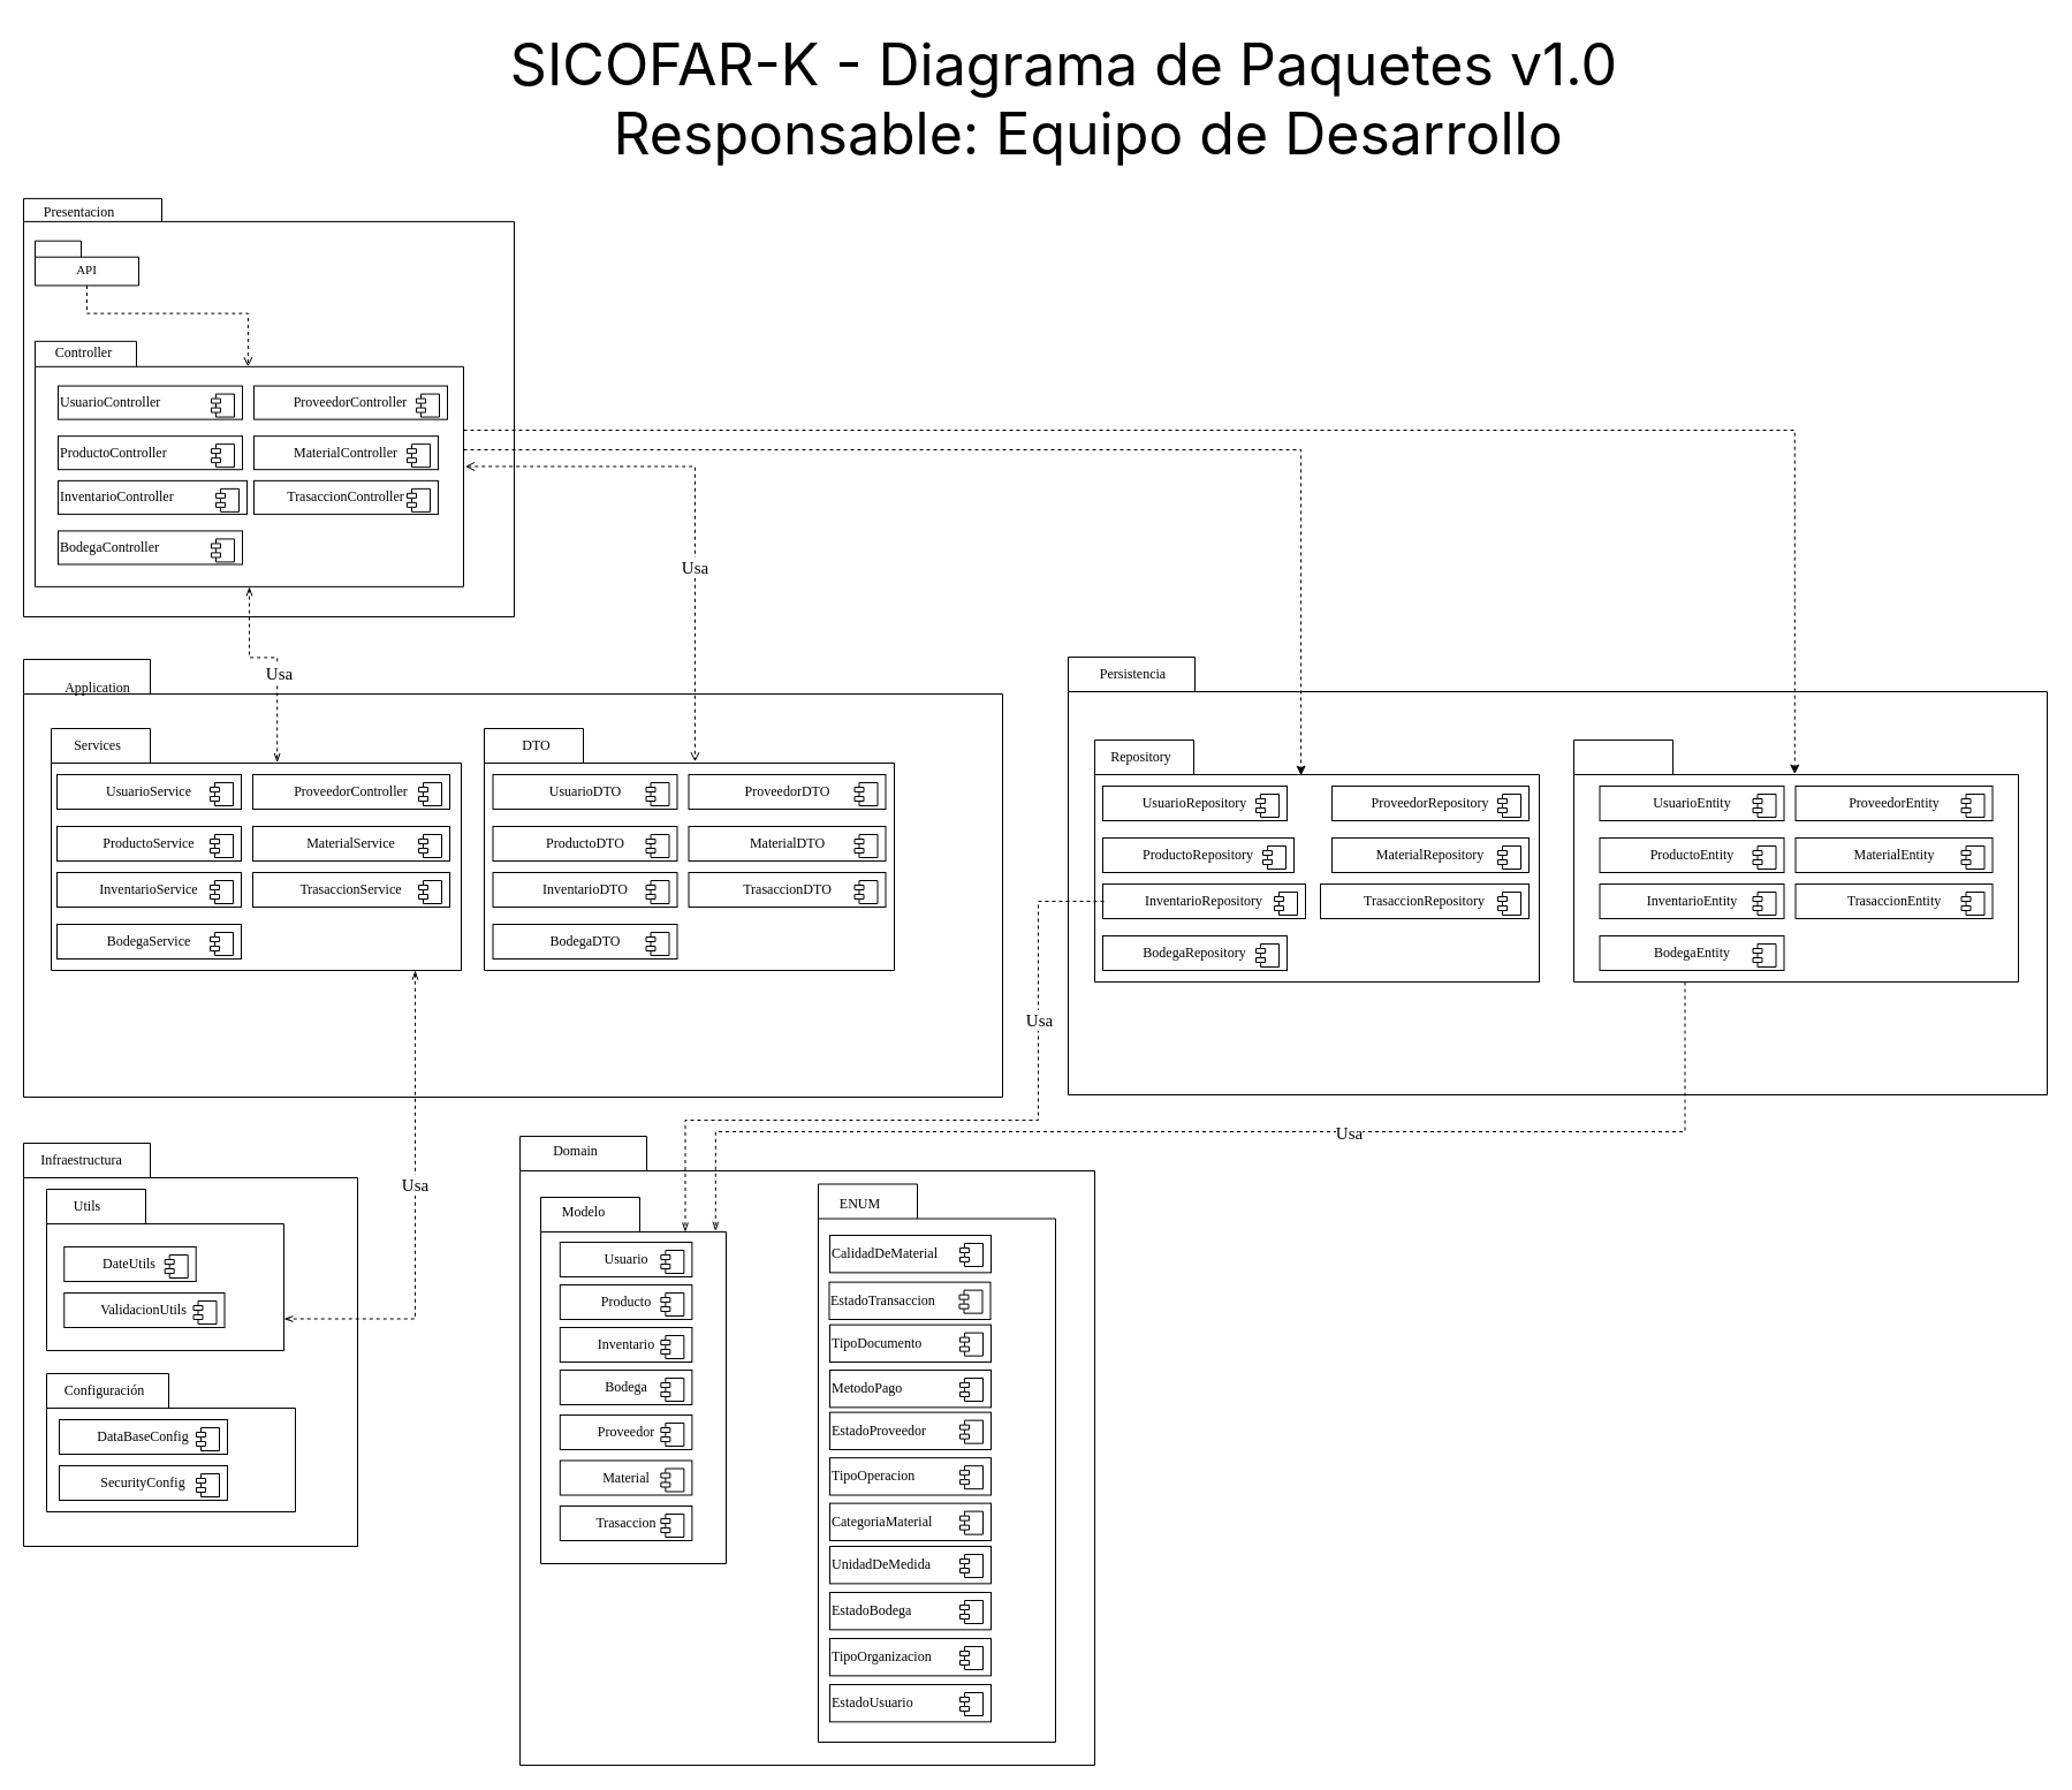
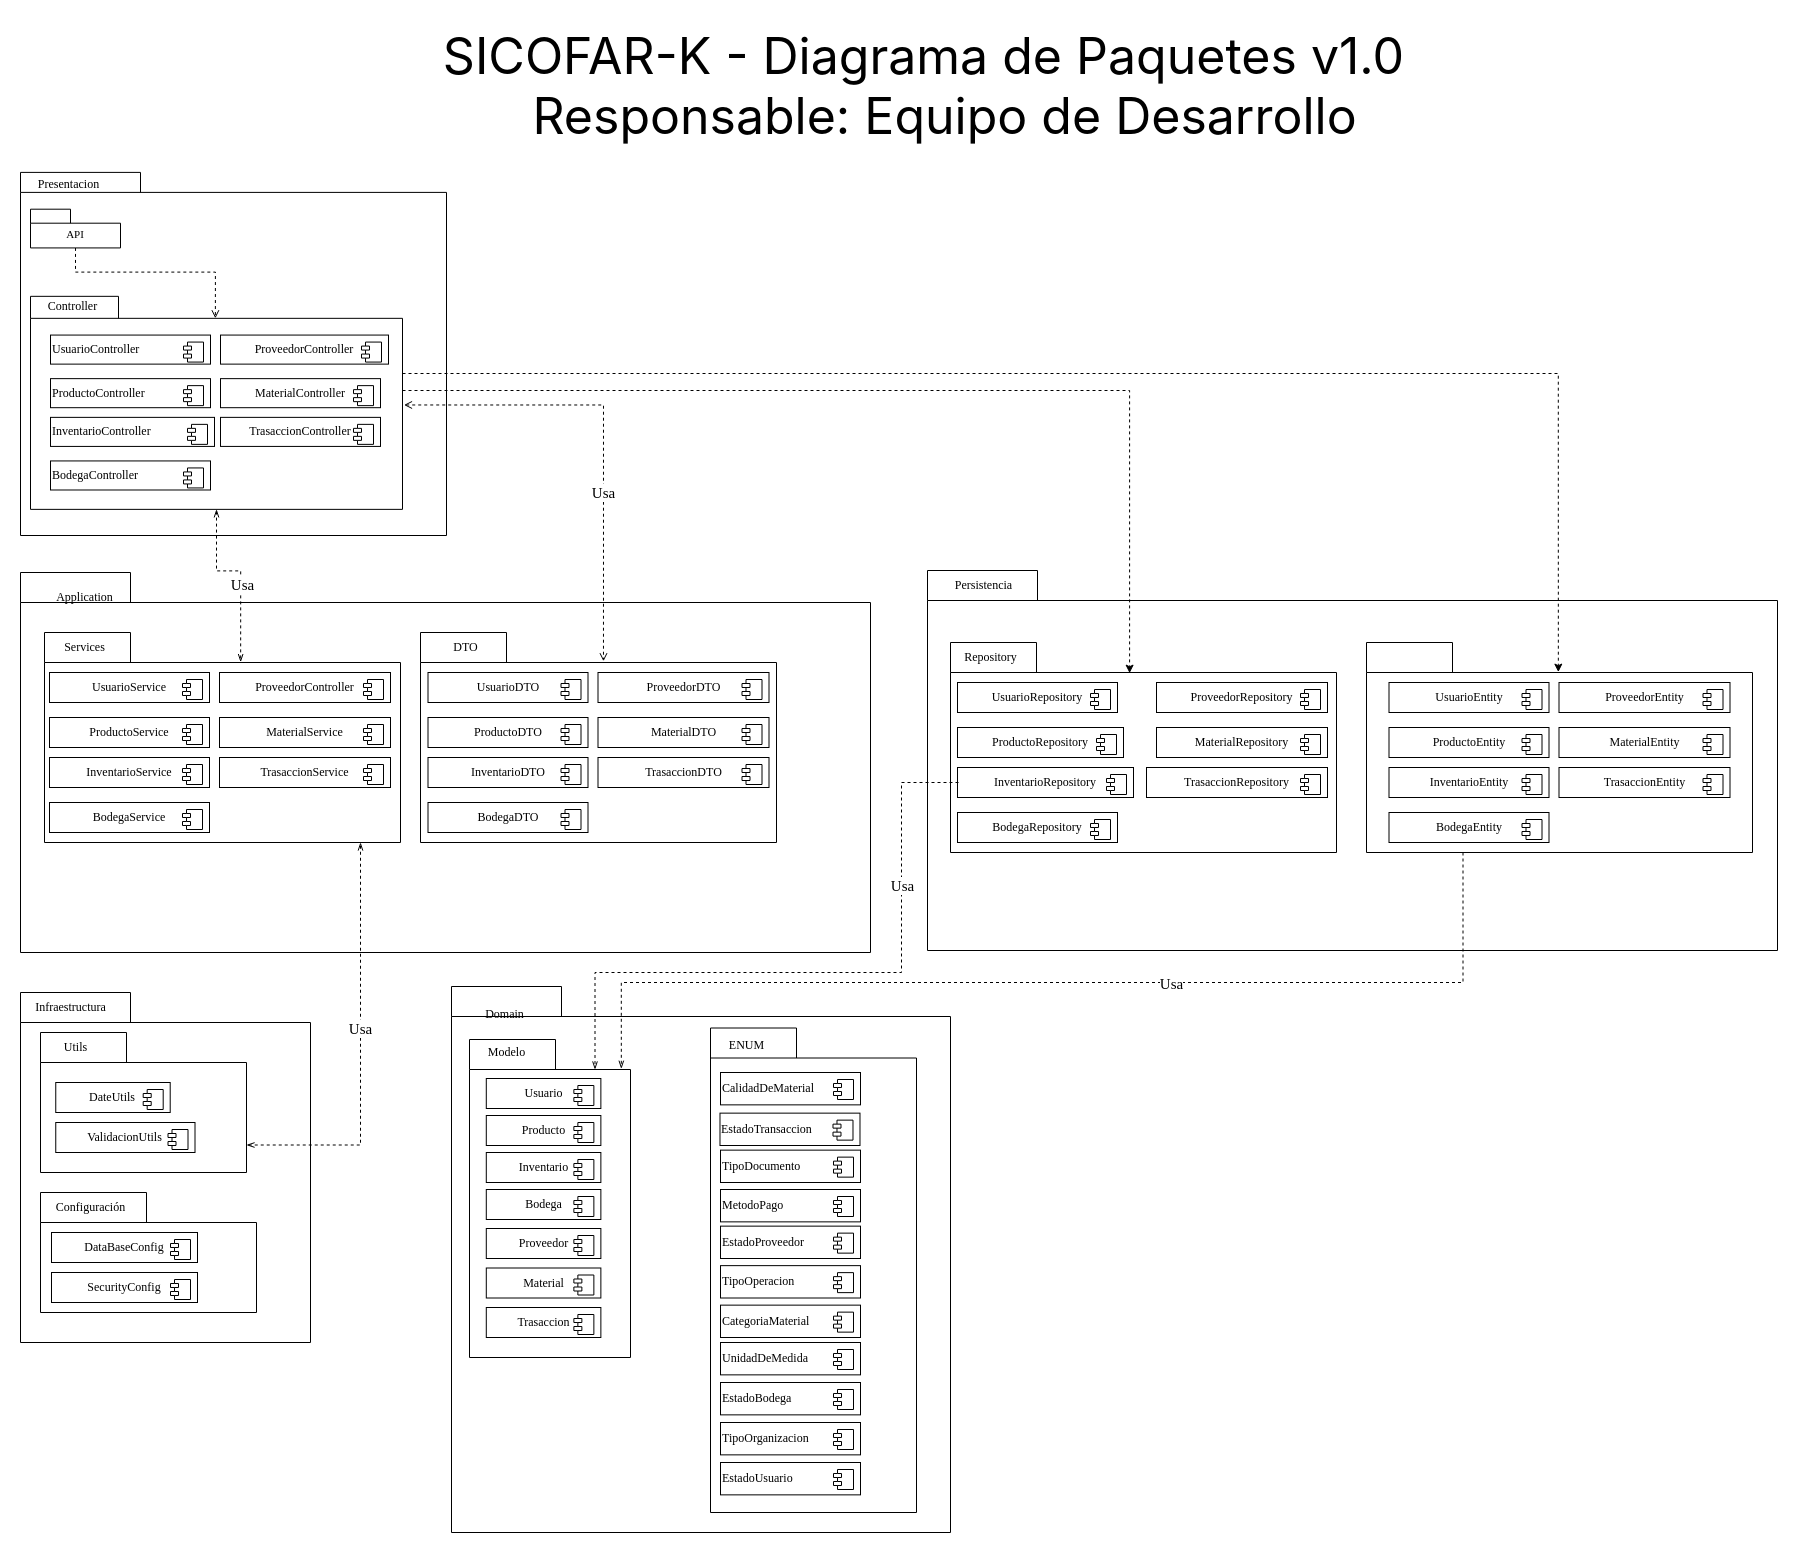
- <mxCell id="119" value="Domain" style="text;html=1;align=center;verticalAlign=middle;resizable=0;points=[];autosize=1;strokeColor=none;fillColor=none;imageWidth=24;perimeter=none;fontFamily=Fira Code;fontSource=https%3A%2F%2Ffonts.googleapis.com%2Fcss%3Ffamily%3DFira%2BCode;" parent="1" vertex="1"><mxGeometry x="469" y="986" width="59" height="26" as="geometry" /></mxCell>
+ <mxCell id="119" value="Domain" style="text;html=1;align=center;verticalAlign=middle;resizable=0;points=[];autosize=1;strokeColor=none;fillColor=none;imageWidth=24;perimeter=none;fontFamily=Fira Code;fontSource=https%3A%2F%2Ffonts.googleapis.com%2Fcss%3Ffamily%3DFira%2BCode;" parent="1" vertex="1"><mxGeometry x="474" y="1001" width="59" height="26" as="geometry" /></mxCell>
